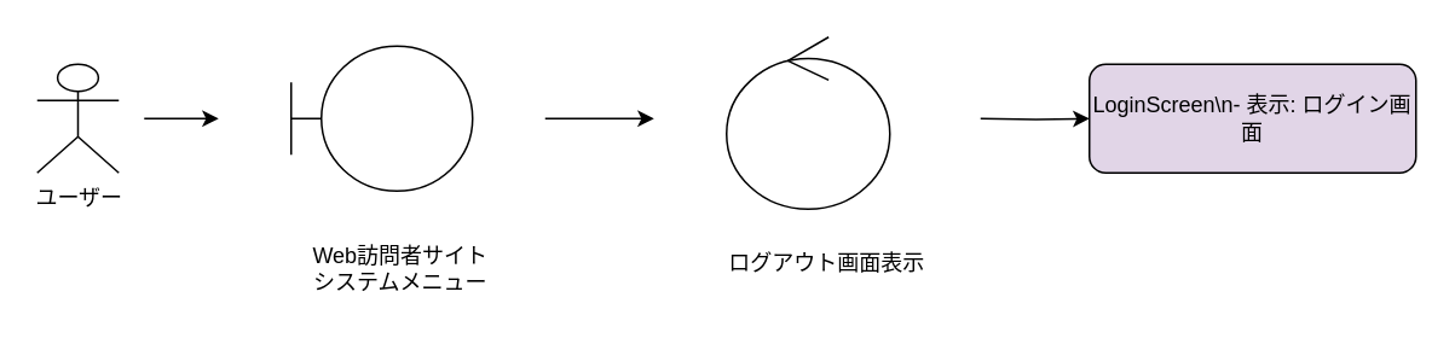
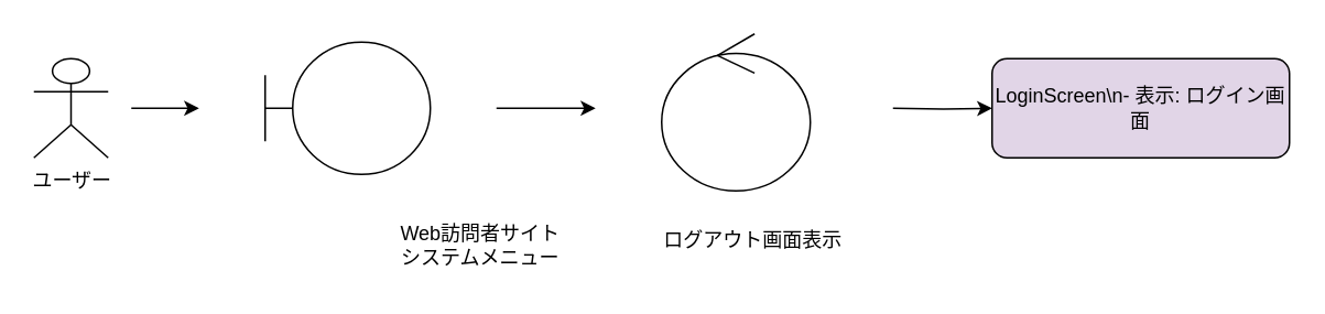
- <mxCell id="8" value="Web訪問者サイト&lt;div&gt;システムメニュー&lt;/div&gt;" style="text;html=1;align=center;verticalAlign=middle;resizable=0;points=[];autosize=1;strokeColor=none;fillColor=none;" vertex="1" parent="1"><mxGeometry x="160" y="128" width="120" height="40" as="geometry" /></mxCell>
+ <mxCell id="8" value="Web訪問者サイト&lt;div&gt;システムメニュー&lt;/div&gt;" style="text;html=1;align=center;verticalAlign=middle;resizable=0;points=[];autosize=1;strokeColor=none;fillColor=none;" vertex="1" parent="1"><mxGeometry x="230" y="128" width="120" height="40" as="geometry" /></mxCell>
